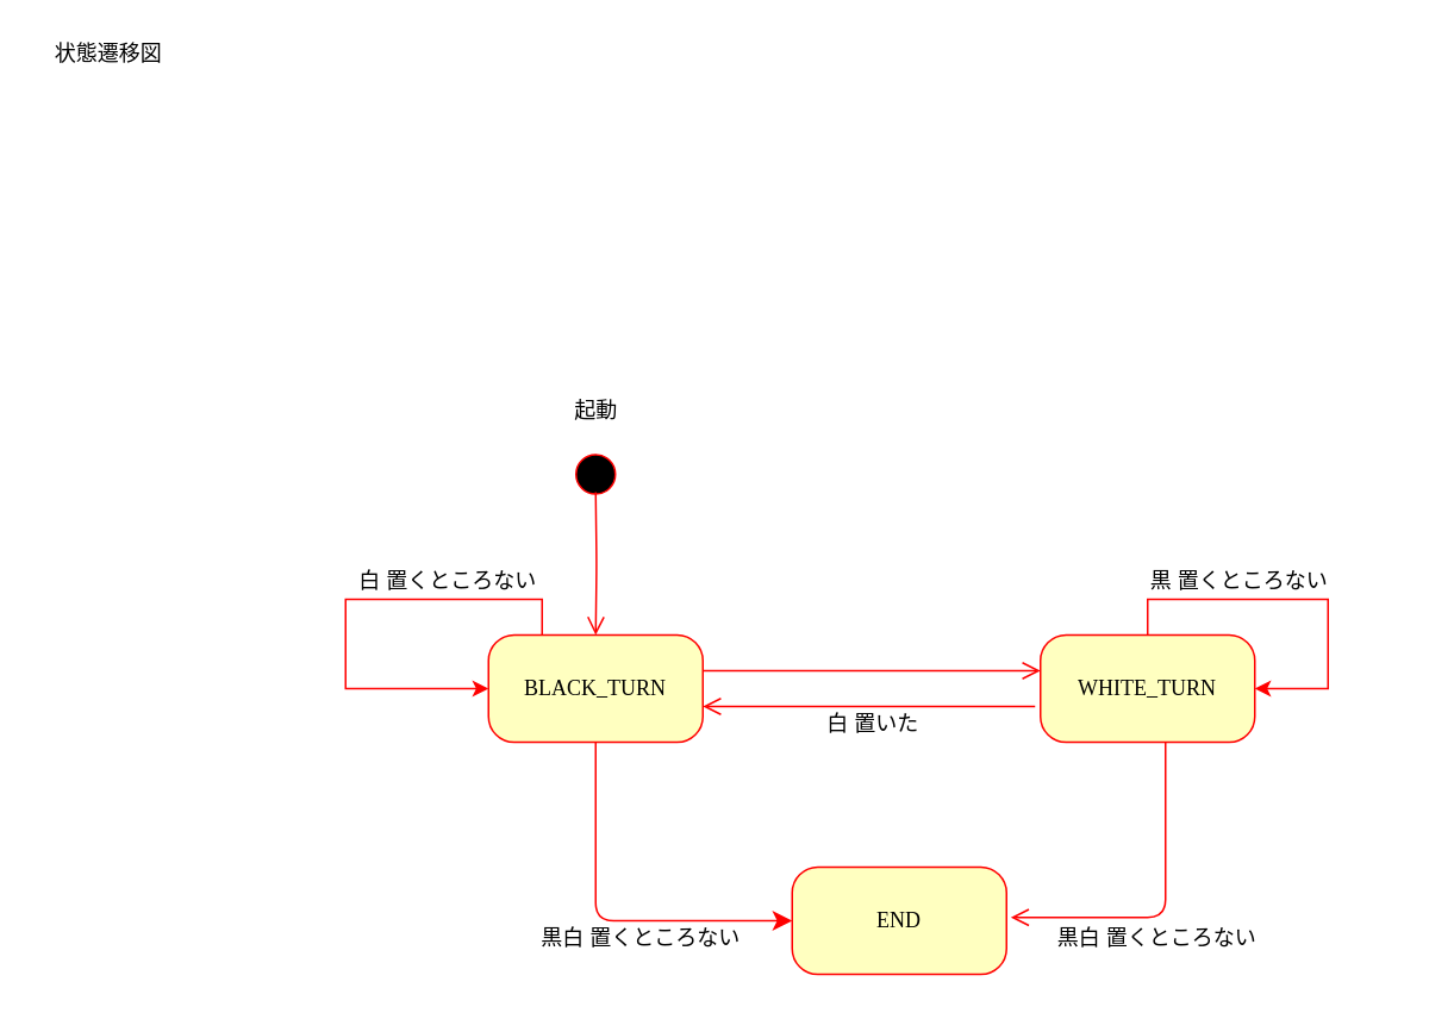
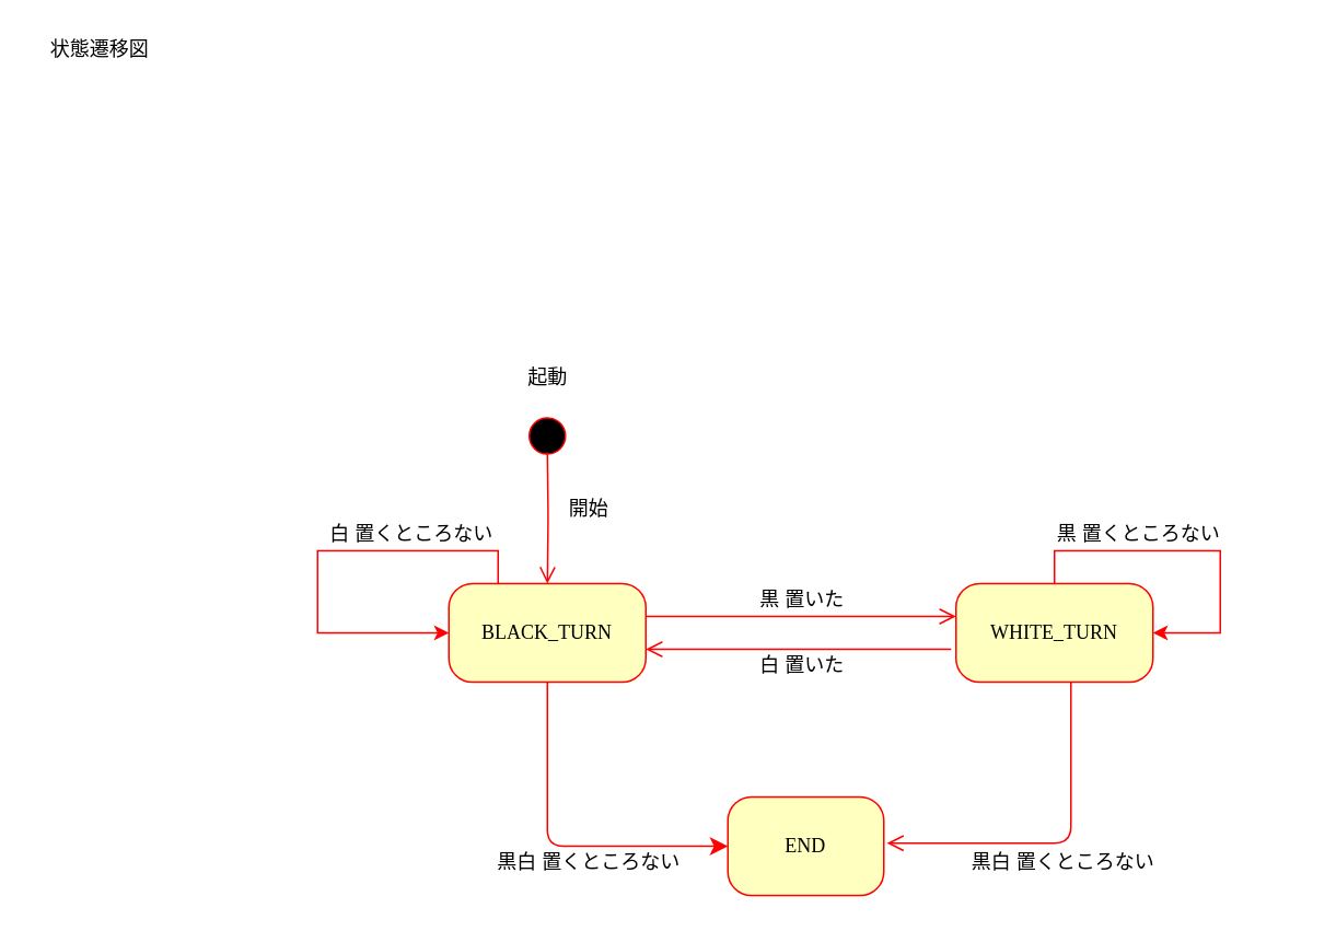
+ <mxCell id="10" value="開始" style="text;html=1;align=center;verticalAlign=middle;resizable=0;points=[];autosize=1;" parent="1" vertex="1"><mxGeometry x="338" y="300" width="40" height="20" as="geometry" /></mxCell>
+ <mxCell id="18" value="黒 置いた" style="text;html=1;align=center;verticalAlign=middle;resizable=0;points=[];autosize=1;" parent="1" vertex="1"><mxGeometry x="453" y="355" width="70" height="20" as="geometry" /></mxCell>
- <mxCell id="3" value="END" style="rounded=1;whiteSpace=wrap;html=1;arcSize=24;fillColor=#ffffc0;strokeColor=#ff0000;shadow=0;comic=0;labelBackgroundColor=none;fontFamily=Verdana;fontSize=12;fontColor=#000000;align=center;" parent="1" vertex="1"><mxGeometry x="443" y="485" width="120" height="60" as="geometry" /></mxCell>
+ <mxCell id="3" value="END" style="rounded=1;whiteSpace=wrap;html=1;arcSize=24;fillColor=#ffffc0;strokeColor=#ff0000;shadow=0;comic=0;labelBackgroundColor=none;fontFamily=Verdana;fontSize=12;fontColor=#000000;align=center;" parent="1" vertex="1"><mxGeometry x="443" y="485" width="95" height="60" as="geometry" /></mxCell>
